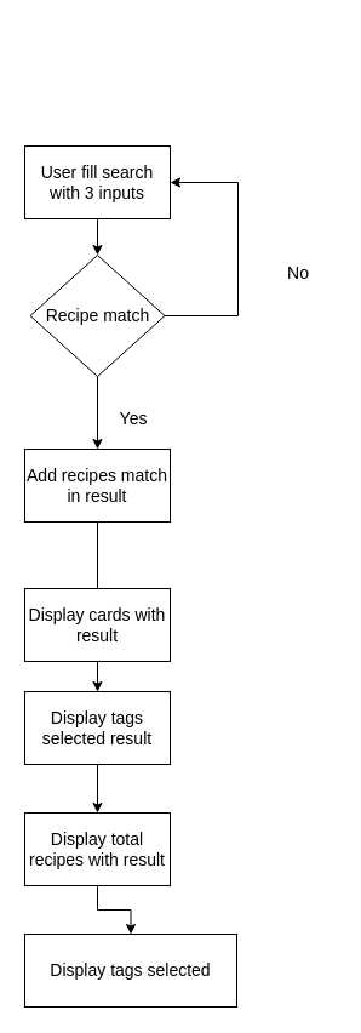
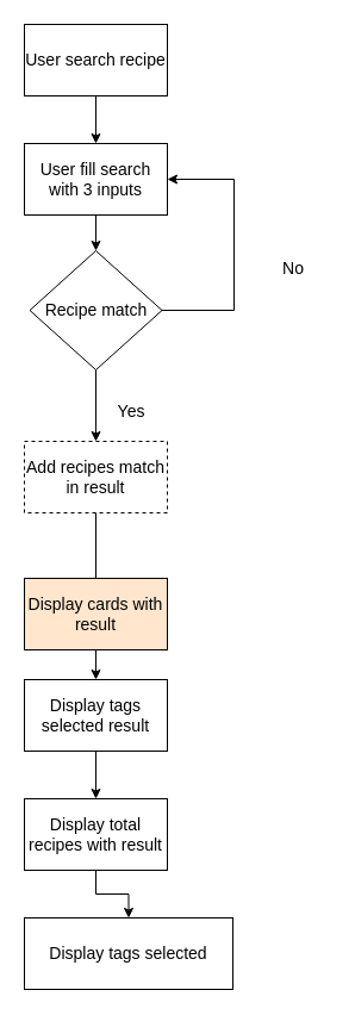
+ <mxCell id="2" value="User search recipe" style="rounded=0;whiteSpace=wrap;html=1;fontSize=14;" parent="1" vertex="1"><mxGeometry x="20" y="20" width="120" height="60" as="geometry" /></mxCell>
+ <mxCell id="3" value="" style="edgeStyle=orthogonalEdgeStyle;rounded=0;orthogonalLoop=1;jettySize=auto;html=1;exitX=0.5;exitY=1;exitDx=0;exitDy=0;entryX=0.5;entryY=0;entryDx=0;entryDy=0;fontSize=14;" parent="1" source="2" target="4" edge="1"><mxGeometry relative="1" as="geometry"><mxPoint x="136" y="70" as="targetPoint" /></mxGeometry></mxCell>
- <mxCell id="6" value="Add recipes match&lt;br style=&quot;font-size: 14px;&quot;&gt;in result" style="rounded=0;whiteSpace=wrap;html=1;fontSize=14;" parent="1" vertex="1"><mxGeometry x="20" y="370" width="120" height="60" as="geometry" /></mxCell>
+ <mxCell id="6" value="Add recipes match&lt;br style=&quot;font-size: 14px;&quot;&gt;in result" style="rounded=0;whiteSpace=wrap;html=1;fontSize=14;dashed=1;" parent="1" vertex="1"><mxGeometry x="20" y="370" width="120" height="60" as="geometry" /></mxCell>
- <mxCell id="7" value="Display cards with result" style="rounded=0;whiteSpace=wrap;html=1;fontSize=14;" parent="1" vertex="1"><mxGeometry x="20" y="485" width="120" height="60" as="geometry" /></mxCell>
+ <mxCell id="7" value="Display cards with result" style="rounded=0;whiteSpace=wrap;html=1;fontSize=14;fillColor=#ffe6cc;" parent="1" vertex="1"><mxGeometry x="20" y="485" width="120" height="60" as="geometry" /></mxCell>
